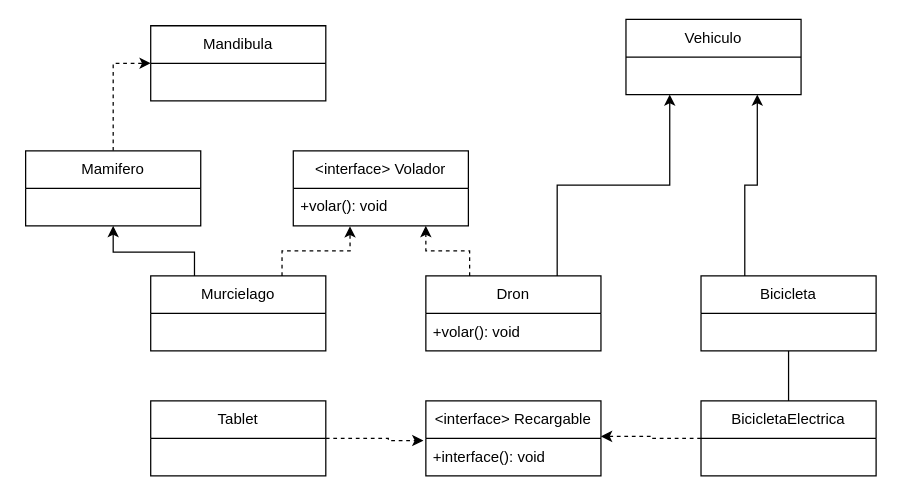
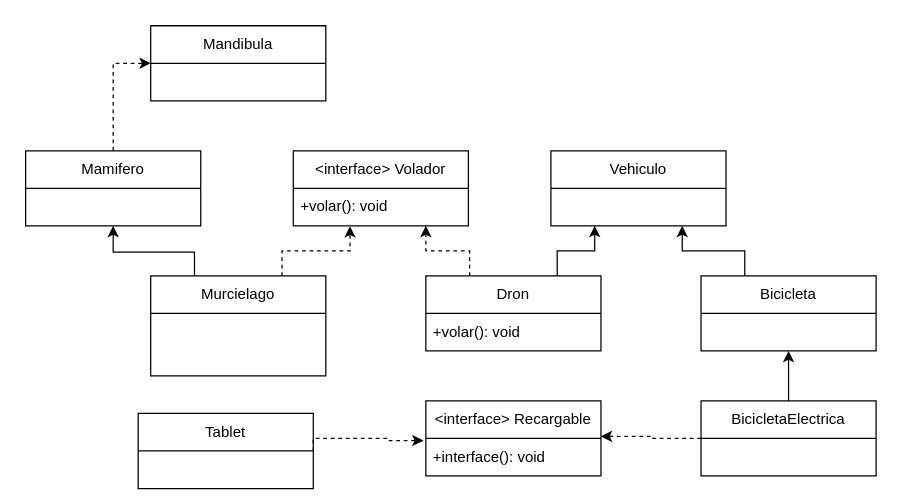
- <mxCell id="5" value="Vehiculo" style="swimlane;fontStyle=0;childLayout=stackLayout;horizontal=1;startSize=30;horizontalStack=0;resizeParent=1;resizeParentMax=0;resizeLast=0;collapsible=1;marginBottom=0;whiteSpace=wrap;html=1;" vertex="1" parent="1"><mxGeometry x="500" y="15" width="140" height="60" as="geometry" /></mxCell>
+ <mxCell id="5" value="Vehiculo" style="swimlane;fontStyle=0;childLayout=stackLayout;horizontal=1;startSize=30;horizontalStack=0;resizeParent=1;resizeParentMax=0;resizeLast=0;collapsible=1;marginBottom=0;whiteSpace=wrap;html=1;" vertex="1" parent="1"><mxGeometry x="440" y="120" width="140" height="60" as="geometry" /></mxCell>
- <mxCell id="9" value="Murcielago" style="swimlane;fontStyle=0;childLayout=stackLayout;horizontal=1;startSize=30;horizontalStack=0;resizeParent=1;resizeParentMax=0;resizeLast=0;collapsible=1;marginBottom=0;whiteSpace=wrap;html=1;" vertex="1" parent="1"><mxGeometry x="120" y="220" width="140" height="60" as="geometry" /></mxCell>
+ <mxCell id="9" value="Murcielago" style="swimlane;fontStyle=0;childLayout=stackLayout;horizontal=1;startSize=30;horizontalStack=0;resizeParent=1;resizeParentMax=0;resizeLast=0;collapsible=1;marginBottom=0;whiteSpace=wrap;html=1;" vertex="1" parent="1"><mxGeometry x="120" y="220" width="140" height="80" as="geometry" /></mxCell>
- <mxCell id="17" style="edgeStyle=orthogonalEdgeStyle;rounded=0;orthogonalLoop=1;jettySize=auto;html=1;exitX=0.5;exitY=0;exitDx=0;exitDy=0;entryX=0.5;entryY=1;entryDx=0;entryDy=0;endArrow=none;" edge="1" parent="1" source="18" target="14"><mxGeometry relative="1" as="geometry" /></mxCell>
+ <mxCell id="17" style="edgeStyle=orthogonalEdgeStyle;rounded=0;orthogonalLoop=1;jettySize=auto;html=1;exitX=0.5;exitY=0;exitDx=0;exitDy=0;entryX=0.5;entryY=1;entryDx=0;entryDy=0;" edge="1" parent="1" source="18" target="14"><mxGeometry relative="1" as="geometry" /></mxCell>
- <mxCell id="19" value="Tablet" style="swimlane;fontStyle=0;childLayout=stackLayout;horizontal=1;startSize=30;horizontalStack=0;resizeParent=1;resizeParentMax=0;resizeLast=0;collapsible=1;marginBottom=0;whiteSpace=wrap;html=1;" vertex="1" parent="1"><mxGeometry x="120" y="320" width="140" height="60" as="geometry" /></mxCell>
+ <mxCell id="19" value="Tablet" style="swimlane;fontStyle=0;childLayout=stackLayout;horizontal=1;startSize=30;horizontalStack=0;resizeParent=1;resizeParentMax=0;resizeLast=0;collapsible=1;marginBottom=0;whiteSpace=wrap;html=1;" vertex="1" parent="1"><mxGeometry x="110" y="330" width="140" height="60" as="geometry" /></mxCell>
